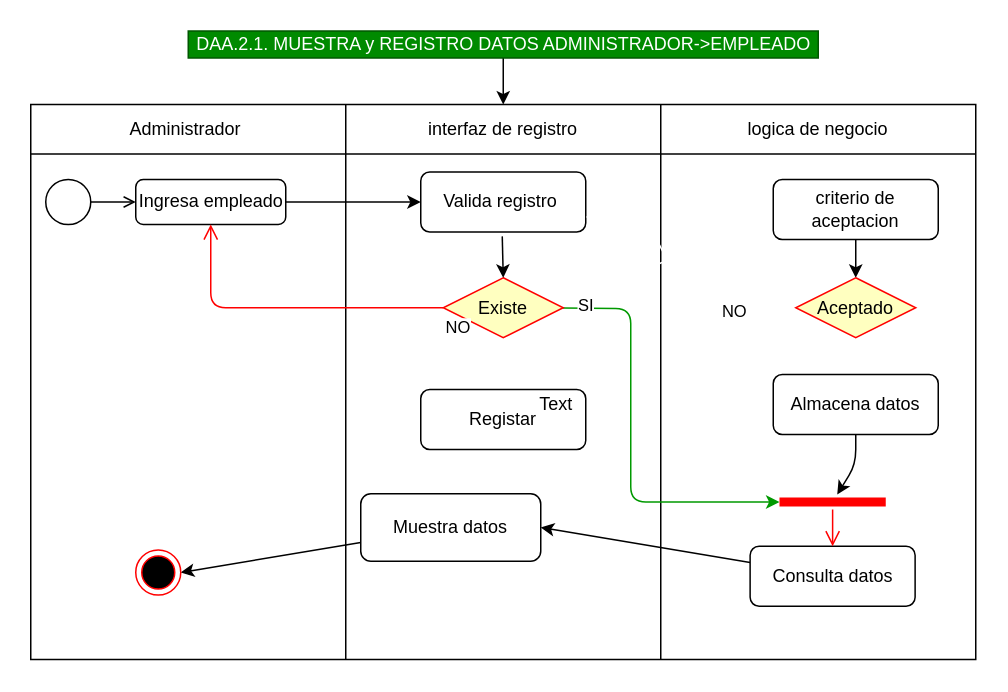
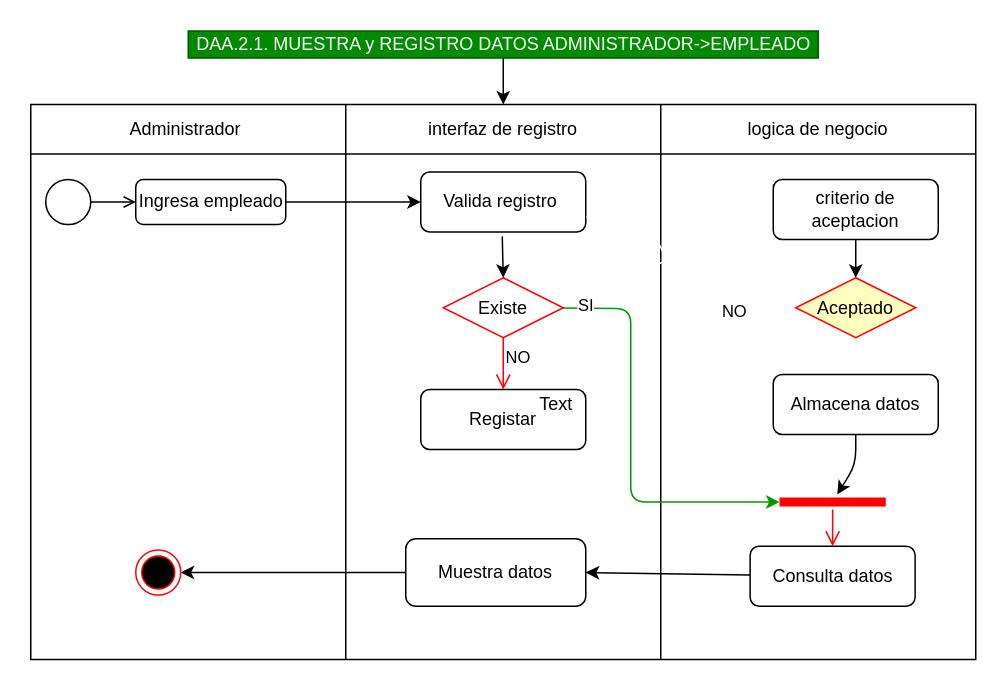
- <mxCell id="27" value="NO" style="edgeStyle=orthogonalEdgeStyle;html=1;align=left;verticalAlign=top;endArrow=open;endSize=8;strokeColor=#ff0000;" parent="1" source="26" target="21" edge="1"><mxGeometry x="-1" relative="1" as="geometry"><mxPoint x="280" y="319" as="targetPoint" /></mxGeometry></mxCell>
+ <mxCell id="27" value="NO" style="edgeStyle=orthogonalEdgeStyle;html=1;align=left;verticalAlign=top;endArrow=open;endSize=8;strokeColor=#ff0000;entryX=0.5;entryY=0;entryDx=0;entryDy=0;" parent="1" source="26" target="15" edge="1"><mxGeometry x="-1" relative="1" as="geometry"><mxPoint x="280" y="319" as="targetPoint" /></mxGeometry></mxCell>
- <mxCell id="26" value="&lt;font color=&quot;#000000&quot;&gt;Existe&lt;/font&gt;" style="rhombus;whiteSpace=wrap;html=1;fillColor=#ffffc0;strokeColor=#ff0000;" parent="1" vertex="1"><mxGeometry x="295" y="184.5" width="80" height="40" as="geometry" /></mxCell>
+ <mxCell id="26" value="&lt;font color=&quot;#000000&quot;&gt;Existe&lt;/font&gt;" style="rhombus;whiteSpace=wrap;html=1;fillColor=#ffffff;strokeColor=#ff0000;" parent="1" vertex="1"><mxGeometry x="295" y="184.5" width="80" height="40" as="geometry" /></mxCell>
- <mxCell id="17" value="Muestra datos" style="whiteSpace=wrap;html=1;fillColor=#FFFFFF;fontColor=#000000;rounded=1;" parent="1" vertex="1"><mxGeometry x="240" y="328.5" width="120" height="45" as="geometry" /></mxCell>
+ <mxCell id="17" value="Muestra datos" style="whiteSpace=wrap;html=1;fillColor=#FFFFFF;fontColor=#000000;rounded=1;" parent="1" vertex="1"><mxGeometry x="270" y="358.5" width="120" height="45" as="geometry" /></mxCell>
